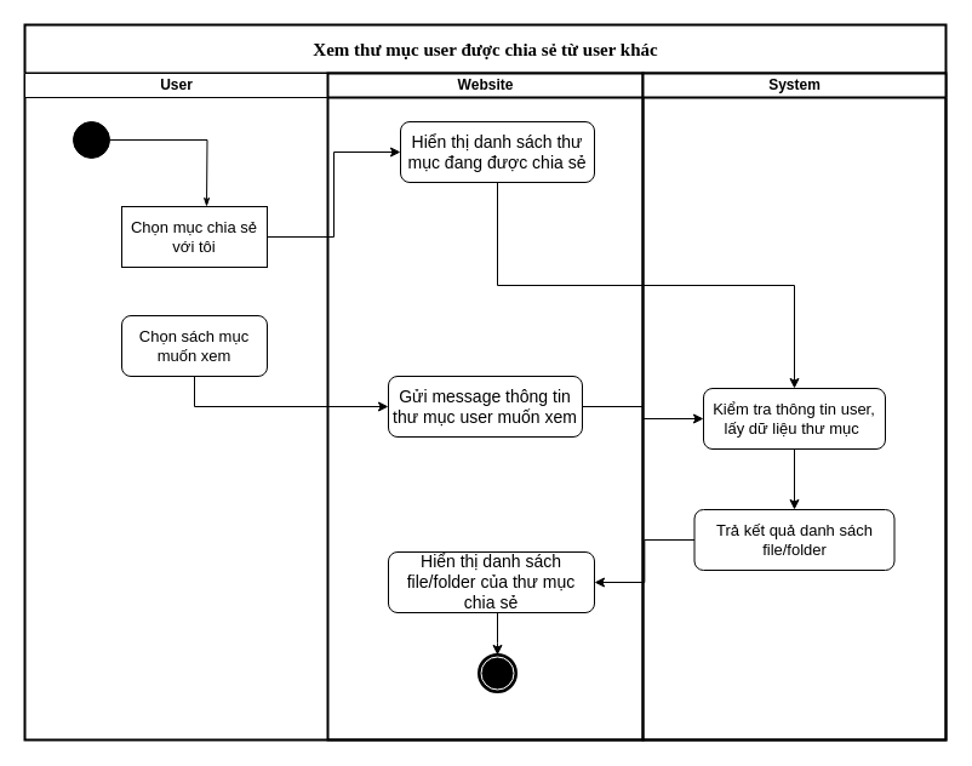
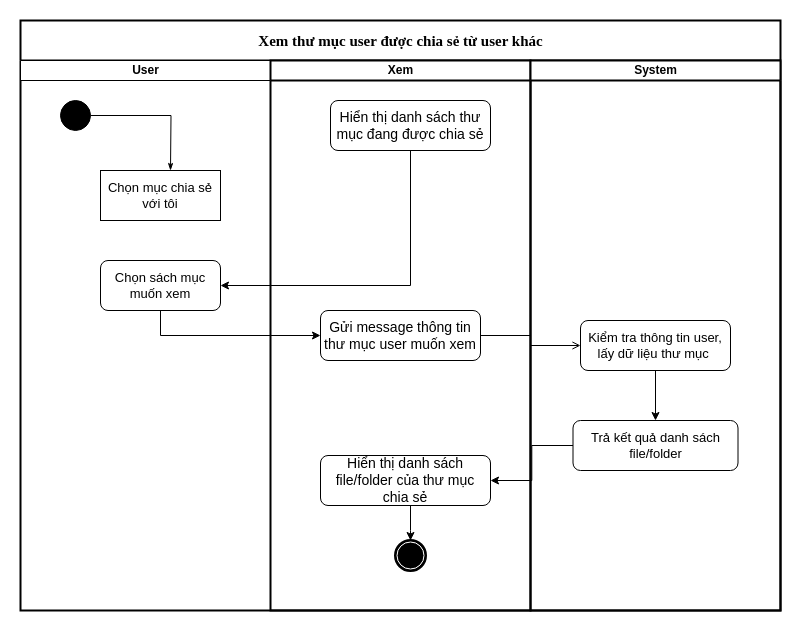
- <mxCell id="11" value="Website" style="swimlane;html=1;startSize=20;strokeWidth=2;" parent="2" vertex="1"><mxGeometry x="250" y="40" width="260" height="550" as="geometry" /></mxCell>
+ <mxCell id="11" value="Xem" style="swimlane;html=1;startSize=20;strokeWidth=2;" parent="2" vertex="1"><mxGeometry x="250" y="40" width="260" height="550" as="geometry" /></mxCell>
- <mxCell id="7" value="" style="edgeStyle=orthogonalEdgeStyle;rounded=0;orthogonalLoop=1;jettySize=auto;html=1;fontSize=12;entryX=0;entryY=0.5;entryDx=0;entryDy=0;" parent="2" source="5" target="15" edge="1"><mxGeometry relative="1" as="geometry"><mxPoint x="310" y="155" as="targetPoint" /></mxGeometry></mxCell>
- <mxCell id="9" value="" style="edgeStyle=orthogonalEdgeStyle;rounded=0;orthogonalLoop=1;jettySize=auto;html=1;fontSize=12;exitX=0.5;exitY=1;exitDx=0;exitDy=0;" parent="2" source="15" target="21" edge="1"><mxGeometry relative="1" as="geometry"><mxPoint x="562.5" y="285" as="sourcePoint" /><mxPoint x="210" y="240" as="targetPoint" /></mxGeometry></mxCell>
+ <mxCell id="9" value="" style="edgeStyle=orthogonalEdgeStyle;rounded=0;orthogonalLoop=1;jettySize=auto;html=1;fontSize=12;exitX=0.5;exitY=1;exitDx=0;exitDy=0;entryX=1;entryY=0.5;entryDx=0;entryDy=0;" parent="2" source="15" target="6" edge="1"><mxGeometry relative="1" as="geometry"><mxPoint x="562.5" y="285" as="sourcePoint" /><mxPoint x="210" y="240" as="targetPoint" /></mxGeometry></mxCell>
- <mxCell id="22" value="" style="edgeStyle=orthogonalEdgeStyle;rounded=0;orthogonalLoop=1;jettySize=auto;html=1;fontSize=12;entryX=0;entryY=0.5;entryDx=0;entryDy=0;exitX=1;exitY=0.5;exitDx=0;exitDy=0;" parent="2" source="16" target="21" edge="1"><mxGeometry relative="1" as="geometry"><mxPoint x="562.5" y="415" as="sourcePoint" /><mxPoint x="480" y="415" as="targetPoint" /></mxGeometry></mxCell>
+ <mxCell id="22" value="" style="edgeStyle=orthogonalEdgeStyle;rounded=0;orthogonalLoop=1;jettySize=auto;html=1;fontSize=12;entryX=0;entryY=0.5;entryDx=0;entryDy=0;exitX=1;exitY=0.5;exitDx=0;exitDy=0;endArrow=open;" parent="2" source="16" target="21" edge="1"><mxGeometry relative="1" as="geometry"><mxPoint x="562.5" y="415" as="sourcePoint" /><mxPoint x="480" y="415" as="targetPoint" /></mxGeometry></mxCell>
